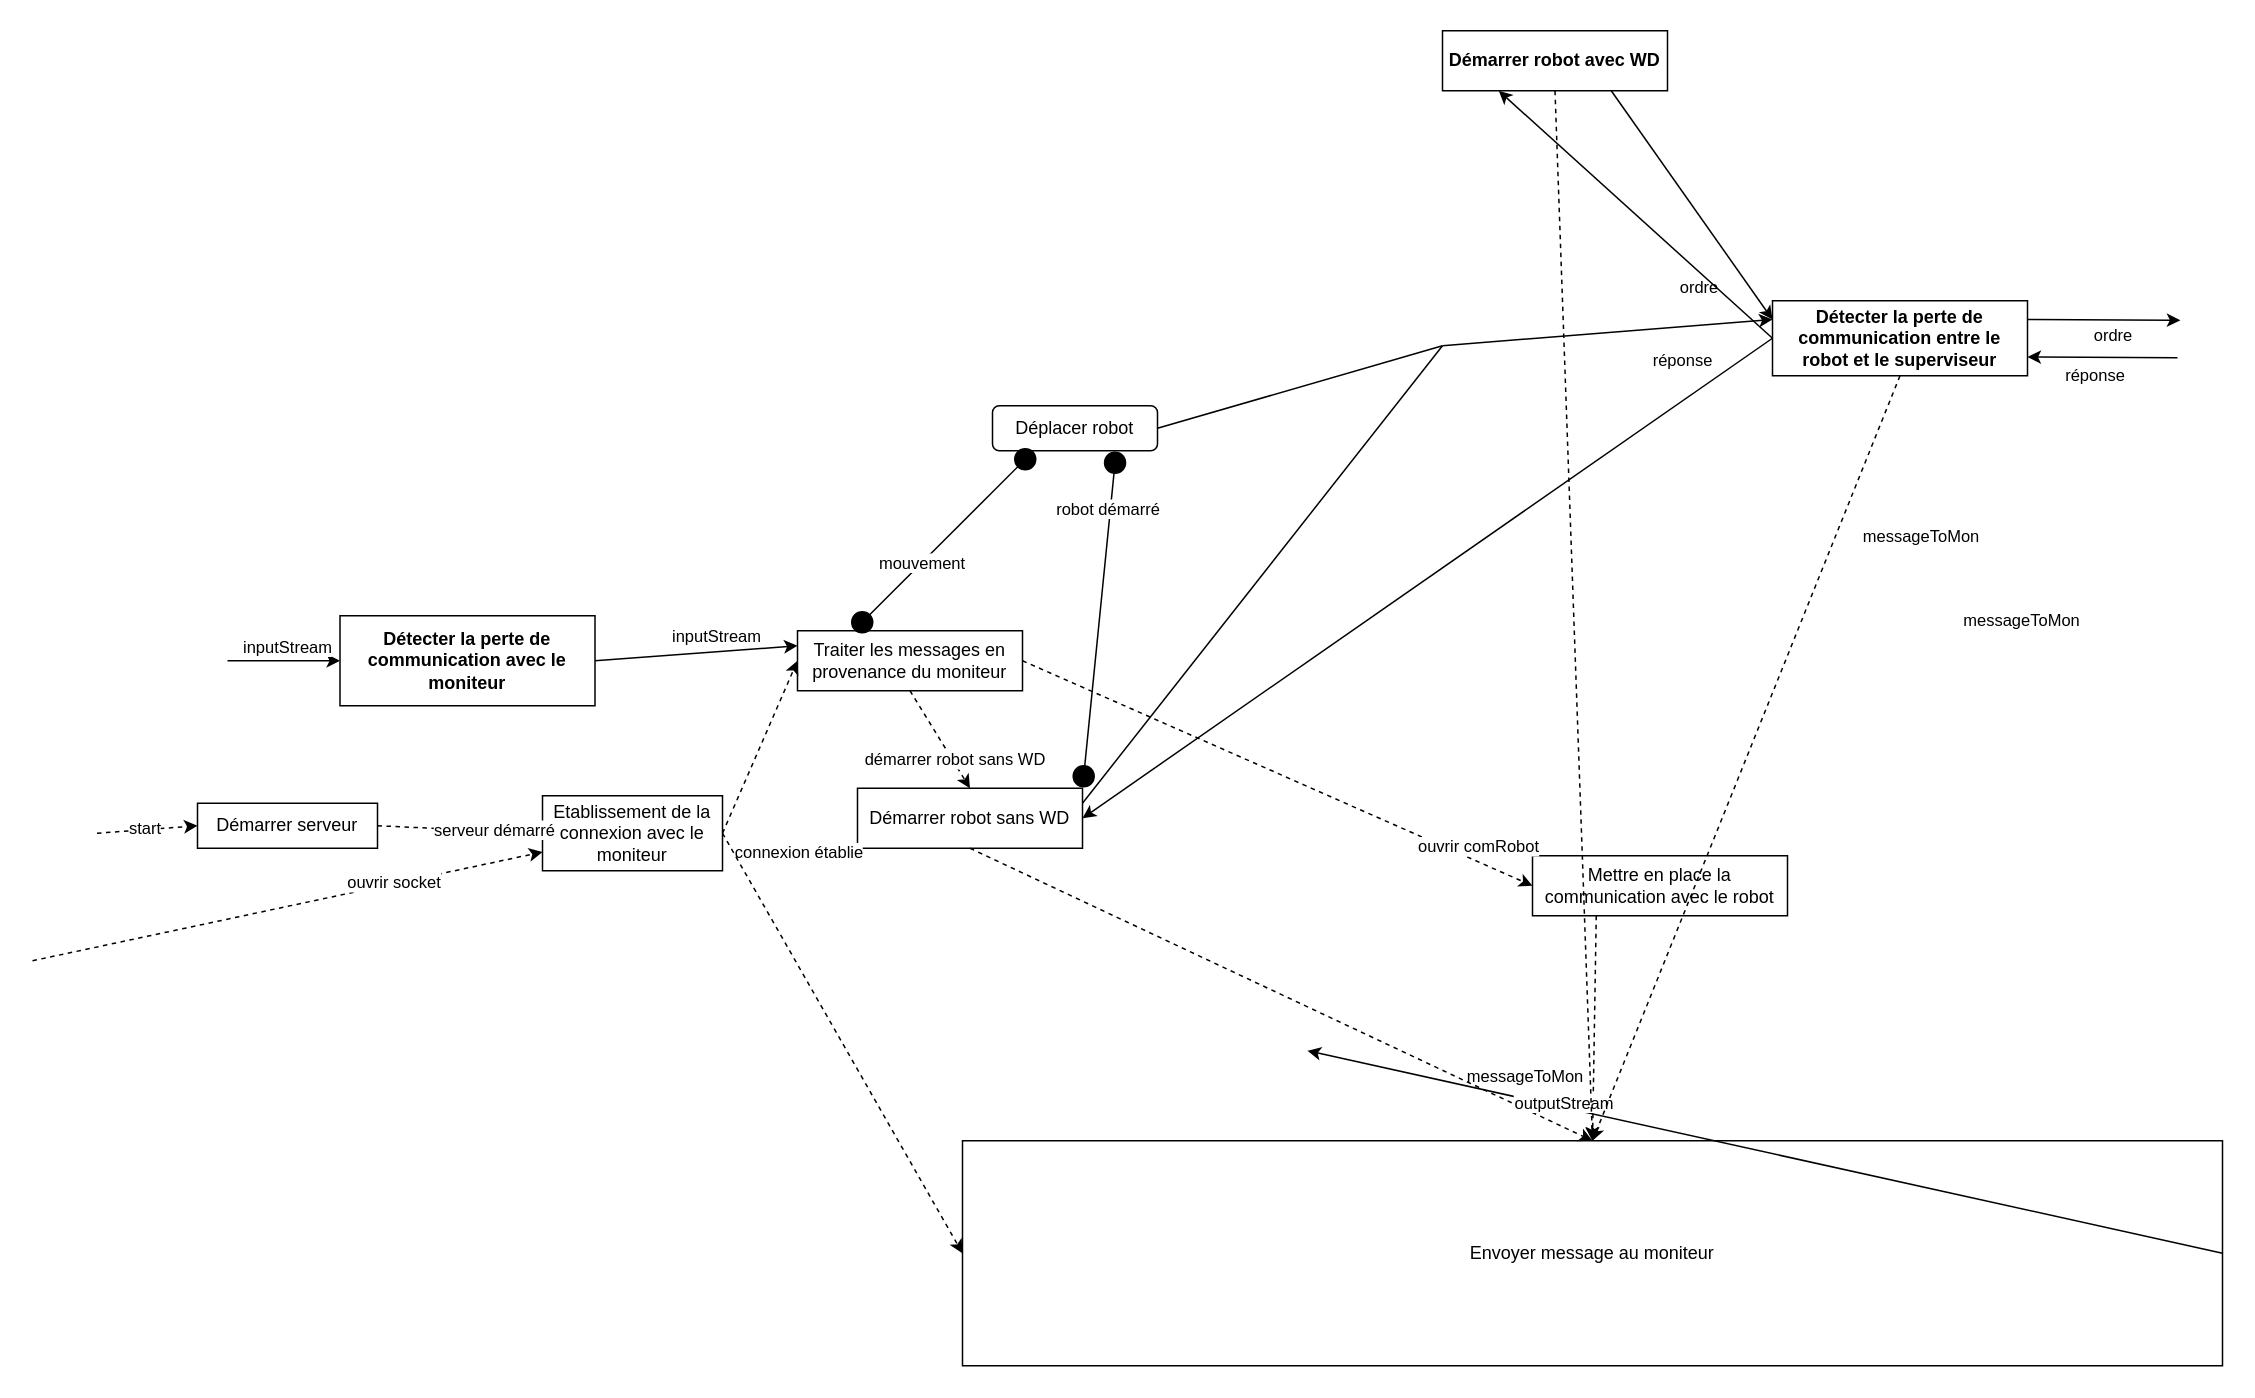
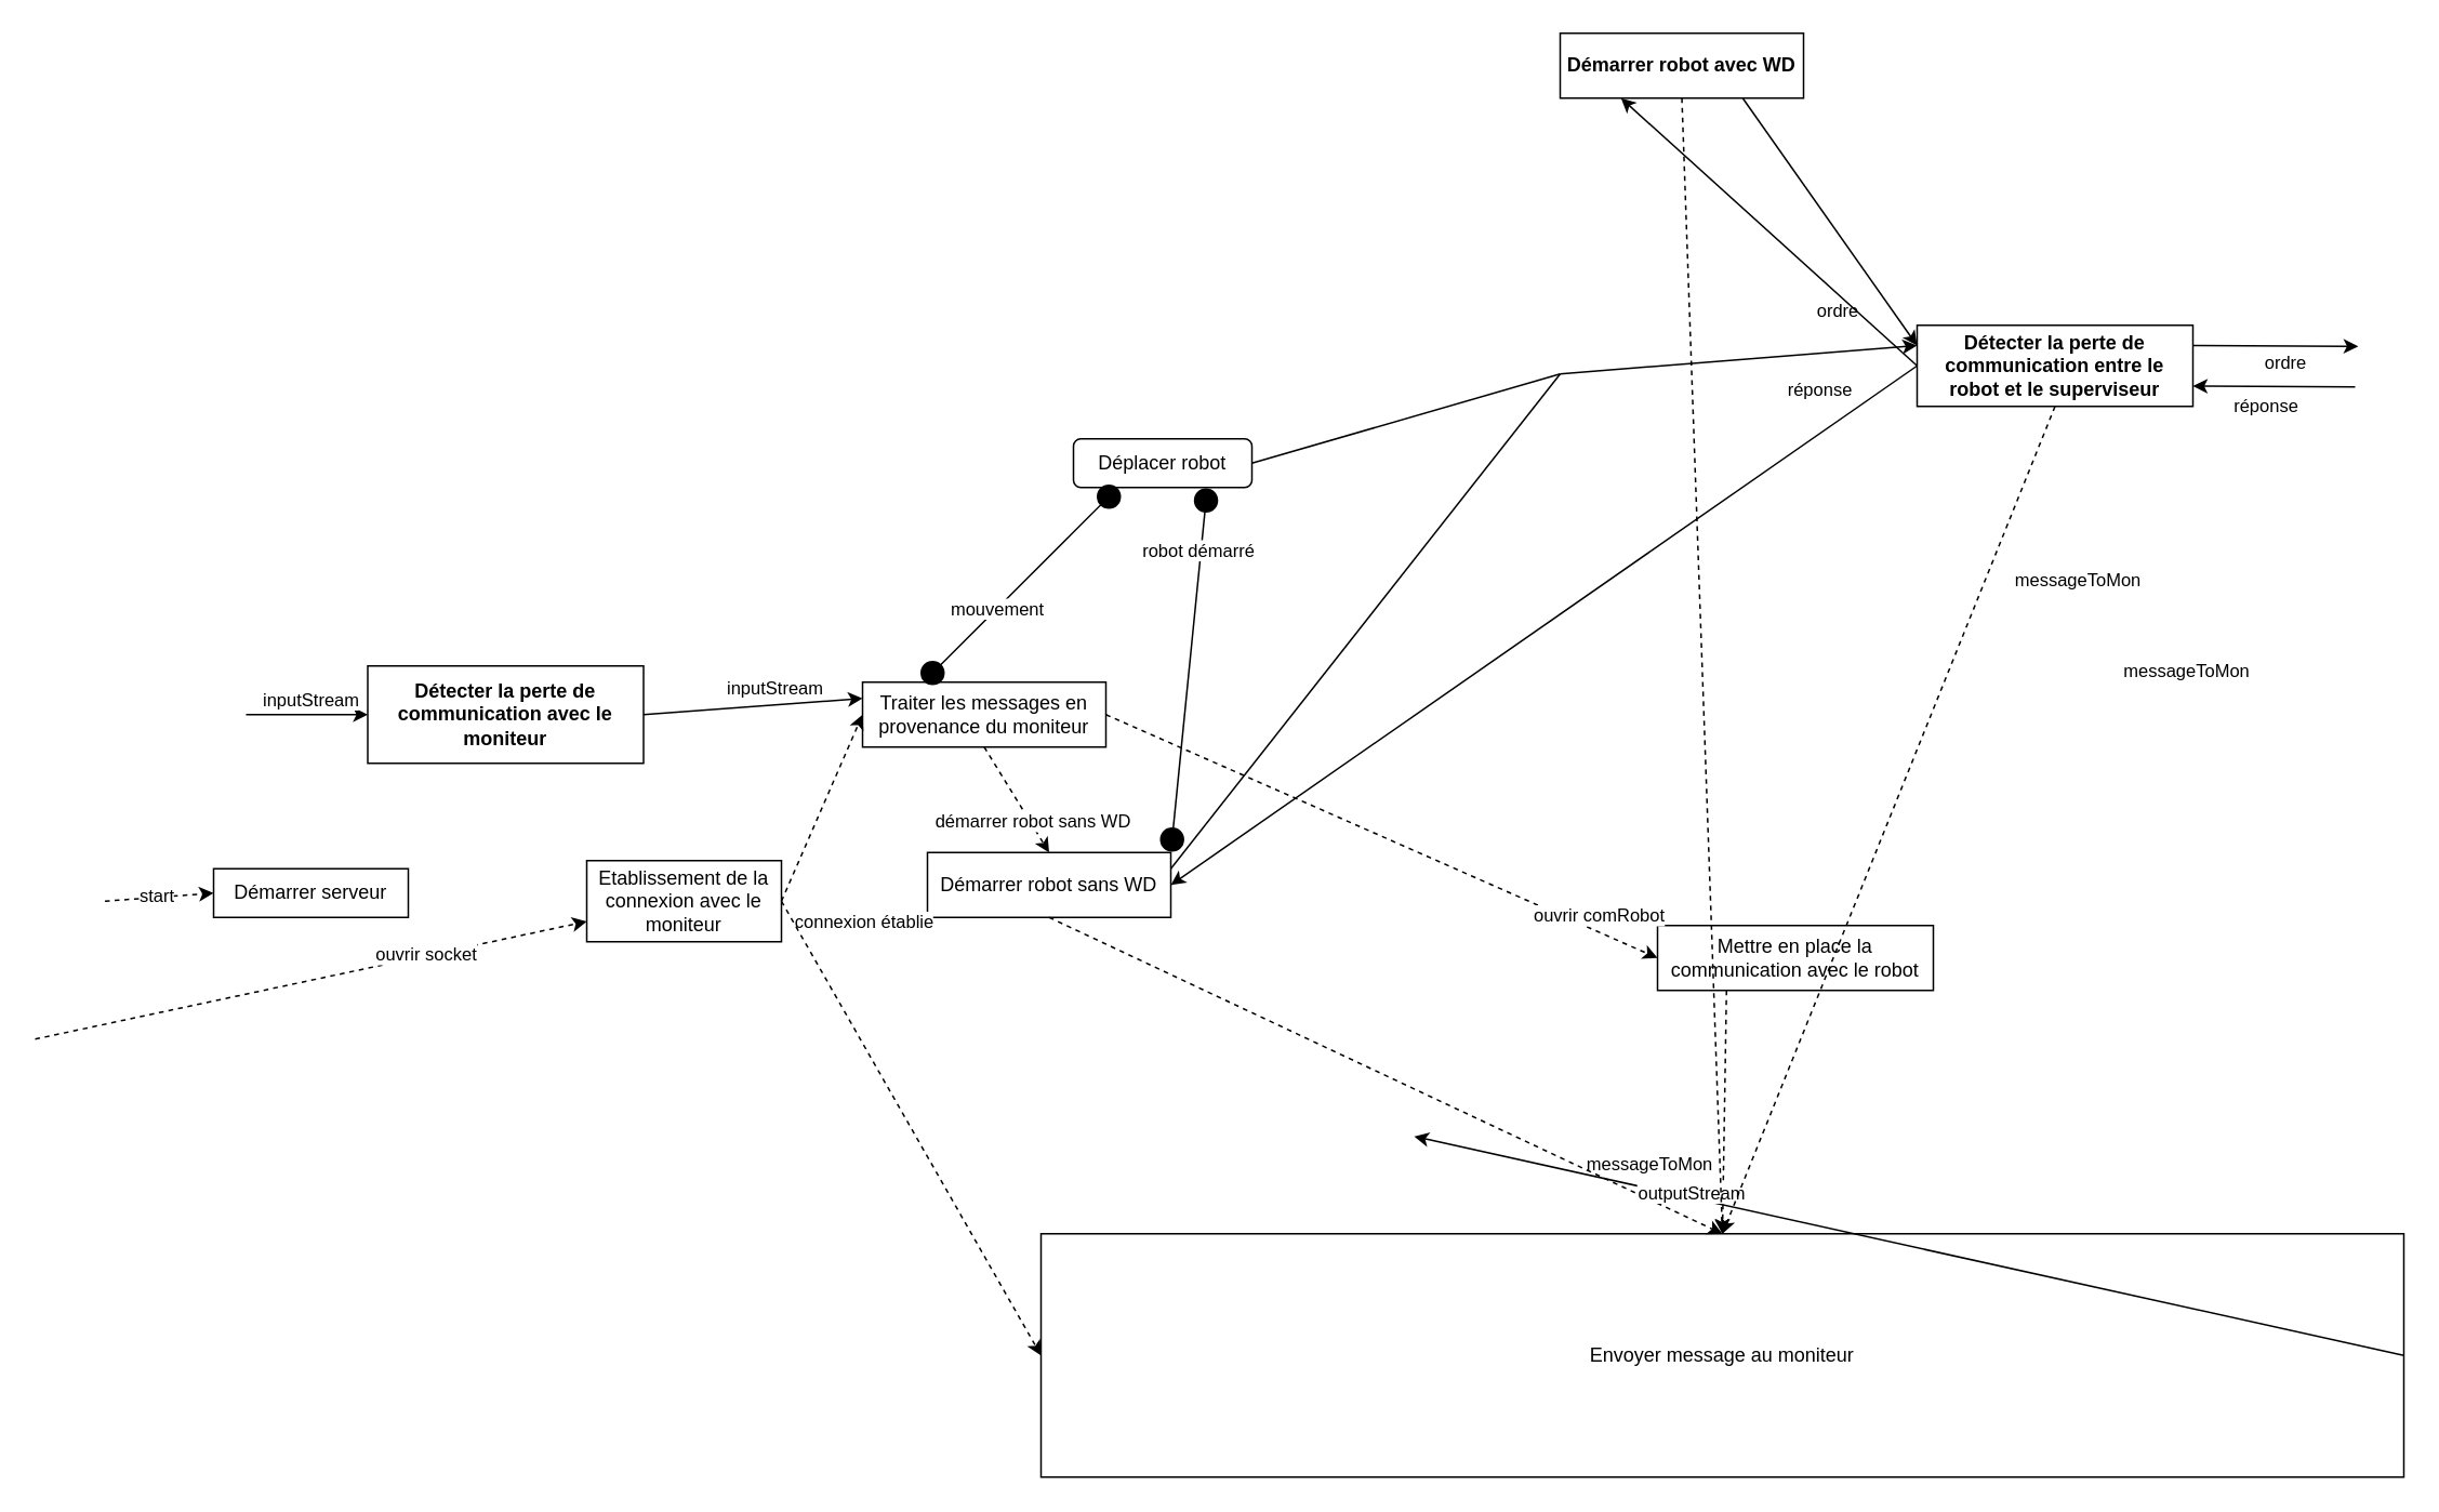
- <mxCell id="11" value="" style="html=1;labelBackgroundColor=#ffffff;startArrow=none;startFill=0;startSize=6;endArrow=classic;endFill=1;endSize=6;jettySize=auto;orthogonalLoop=1;strokeWidth=1;dashed=1;fontSize=14;rounded=0;entryX=0;entryY=0.5;entryDx=0;entryDy=0;exitX=1;exitY=0.5;exitDx=0;exitDy=0;" parent="1" source="2" target="3" edge="1"><mxGeometry width="60" height="60" relative="1" as="geometry"><mxPoint x="74.33" y="515" as="sourcePoint" /><mxPoint x="154.33" y="515" as="targetPoint" /></mxGeometry></mxCell>
- <mxCell id="12" value="serveur démarré" style="edgeLabel;html=1;align=center;verticalAlign=middle;resizable=0;points=[];" parent="11" vertex="1" connectable="0"><mxGeometry x="0.417" y="1" relative="1" as="geometry"><mxPoint as="offset" /></mxGeometry></mxCell>
